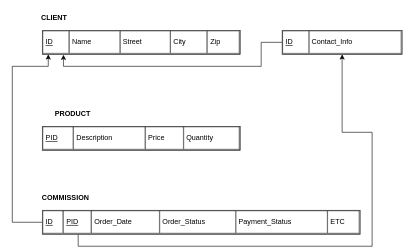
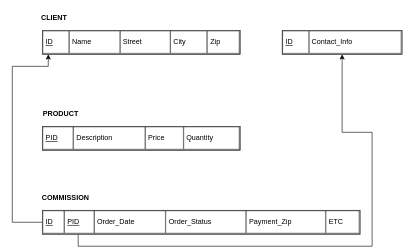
- <mxCell id="4" style="edgeStyle=orthogonalEdgeStyle;rounded=0;orthogonalLoop=1;jettySize=auto;html=1;exitX=0;exitY=0.5;exitDx=0;exitDy=0;entryX=0.107;entryY=1.017;entryDx=0;entryDy=0;entryPerimeter=0;" edge="1" parent="1" source="5" target="2"><mxGeometry relative="1" as="geometry" /></mxCell>
- <mxCell id="7" value="&lt;b&gt;PRODUCT&lt;/b&gt;" style="text;html=1;strokeColor=none;fillColor=none;align=center;verticalAlign=middle;whiteSpace=wrap;rounded=0;" vertex="1" parent="1"><mxGeometry x="101" y="180" width="40" height="20" as="geometry" /></mxCell>
+ <mxCell id="7" value="&lt;b&gt;PRODUCT&lt;/b&gt;" style="text;html=1;strokeColor=none;fillColor=none;align=center;verticalAlign=middle;whiteSpace=wrap;rounded=0;" vertex="1" parent="1"><mxGeometry x="81" y="180" width="40" height="20" as="geometry" /></mxCell>
- <mxCell id="10" value="&lt;table cellpadding=&quot;4&quot; cellspacing=&quot;0&quot; border=&quot;1&quot; style=&quot;font-size: 1em ; width: 100% ; height: 100%&quot;&gt;&lt;tbody&gt;&lt;tr&gt;&lt;td&gt;&lt;u&gt;ID&lt;/u&gt;&lt;/td&gt;&lt;td&gt;&lt;u&gt;PID&lt;/u&gt;&lt;/td&gt;&lt;td&gt;Order_Date&lt;/td&gt;&lt;td&gt;Order_Status&lt;/td&gt;&lt;td&gt;Payment_Status&lt;/td&gt;&lt;td&gt;ETC&lt;/td&gt;&lt;/tr&gt;&lt;/tbody&gt;&lt;/table&gt; " style="verticalAlign=top;align=left;overflow=fill;fontSize=12;fontFamily=Helvetica;html=1" vertex="1" parent="1"><mxGeometry x="70" y="350" width="530" height="40" as="geometry" /></mxCell>
+ <mxCell id="10" value="&lt;table cellpadding=&quot;4&quot; cellspacing=&quot;0&quot; border=&quot;1&quot; style=&quot;font-size: 1em ; width: 100% ; height: 100%&quot;&gt;&lt;tbody&gt;&lt;tr&gt;&lt;td&gt;&lt;u&gt;ID&lt;/u&gt;&lt;/td&gt;&lt;td&gt;&lt;u&gt;PID&lt;/u&gt;&lt;/td&gt;&lt;td&gt;Order_Date&lt;/td&gt;&lt;td&gt;Order_Status&lt;/td&gt;&lt;td&gt;Payment_Zip&lt;/td&gt;&lt;td&gt;ETC&lt;/td&gt;&lt;/tr&gt;&lt;/tbody&gt;&lt;/table&gt; " style="verticalAlign=top;align=left;overflow=fill;fontSize=12;fontFamily=Helvetica;html=1" vertex="1" parent="1"><mxGeometry x="70" y="350" width="530" height="40" as="geometry" /></mxCell>
